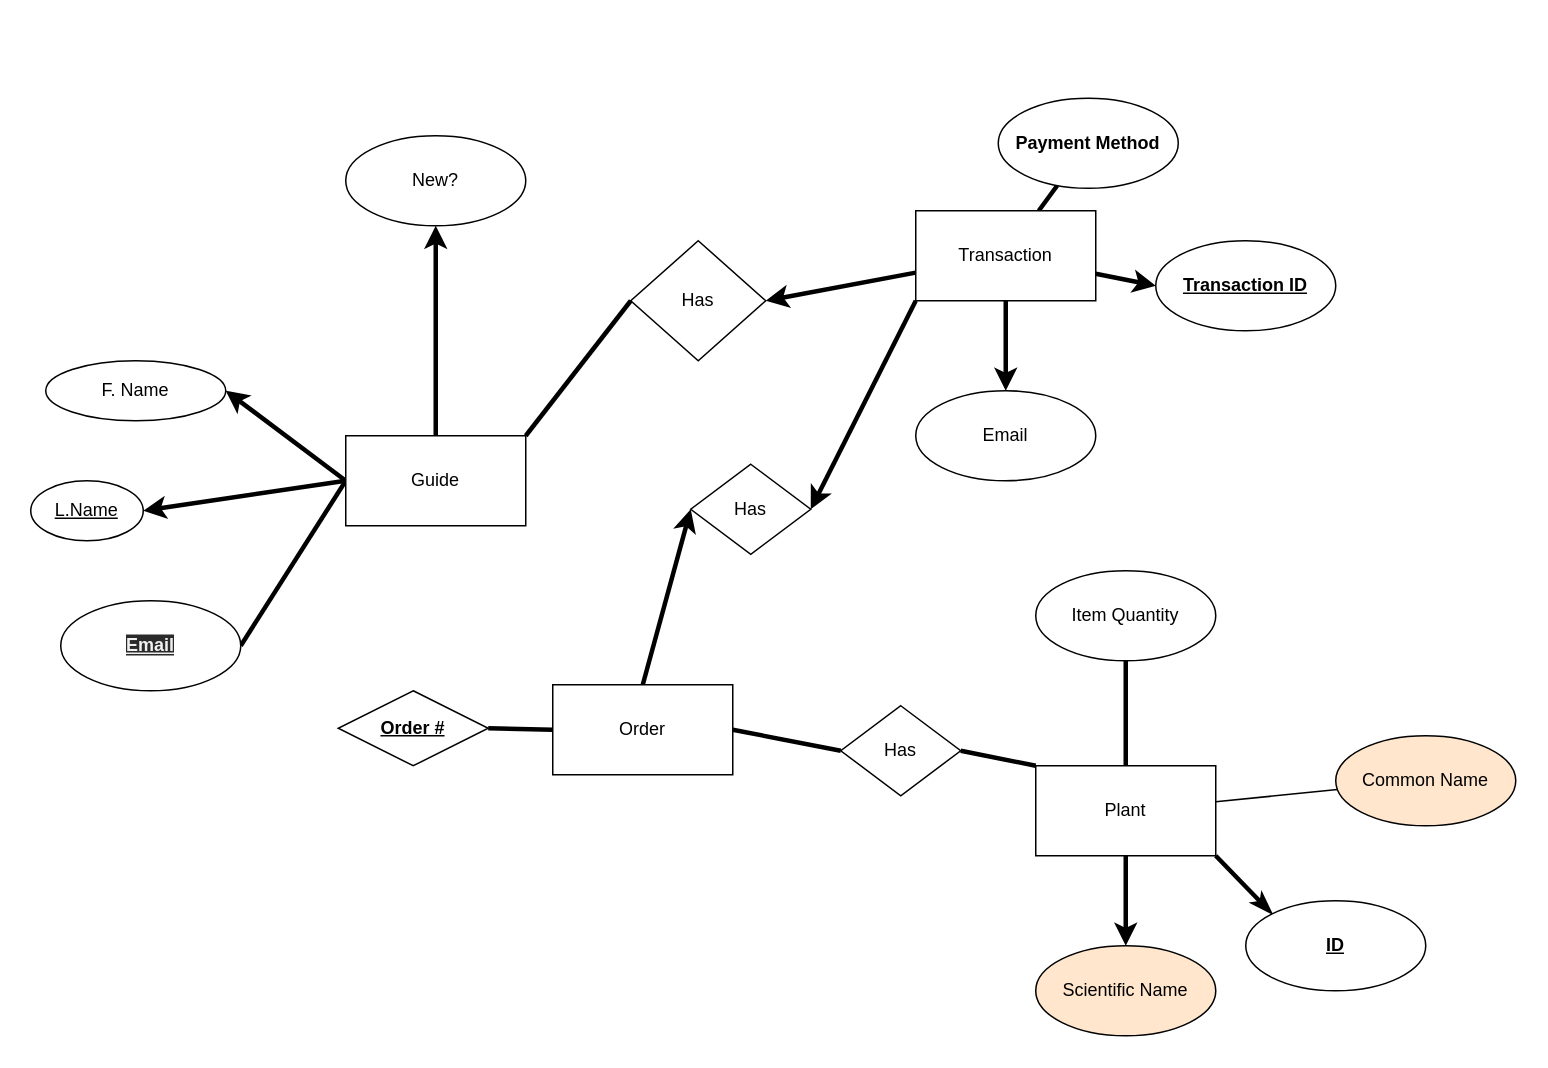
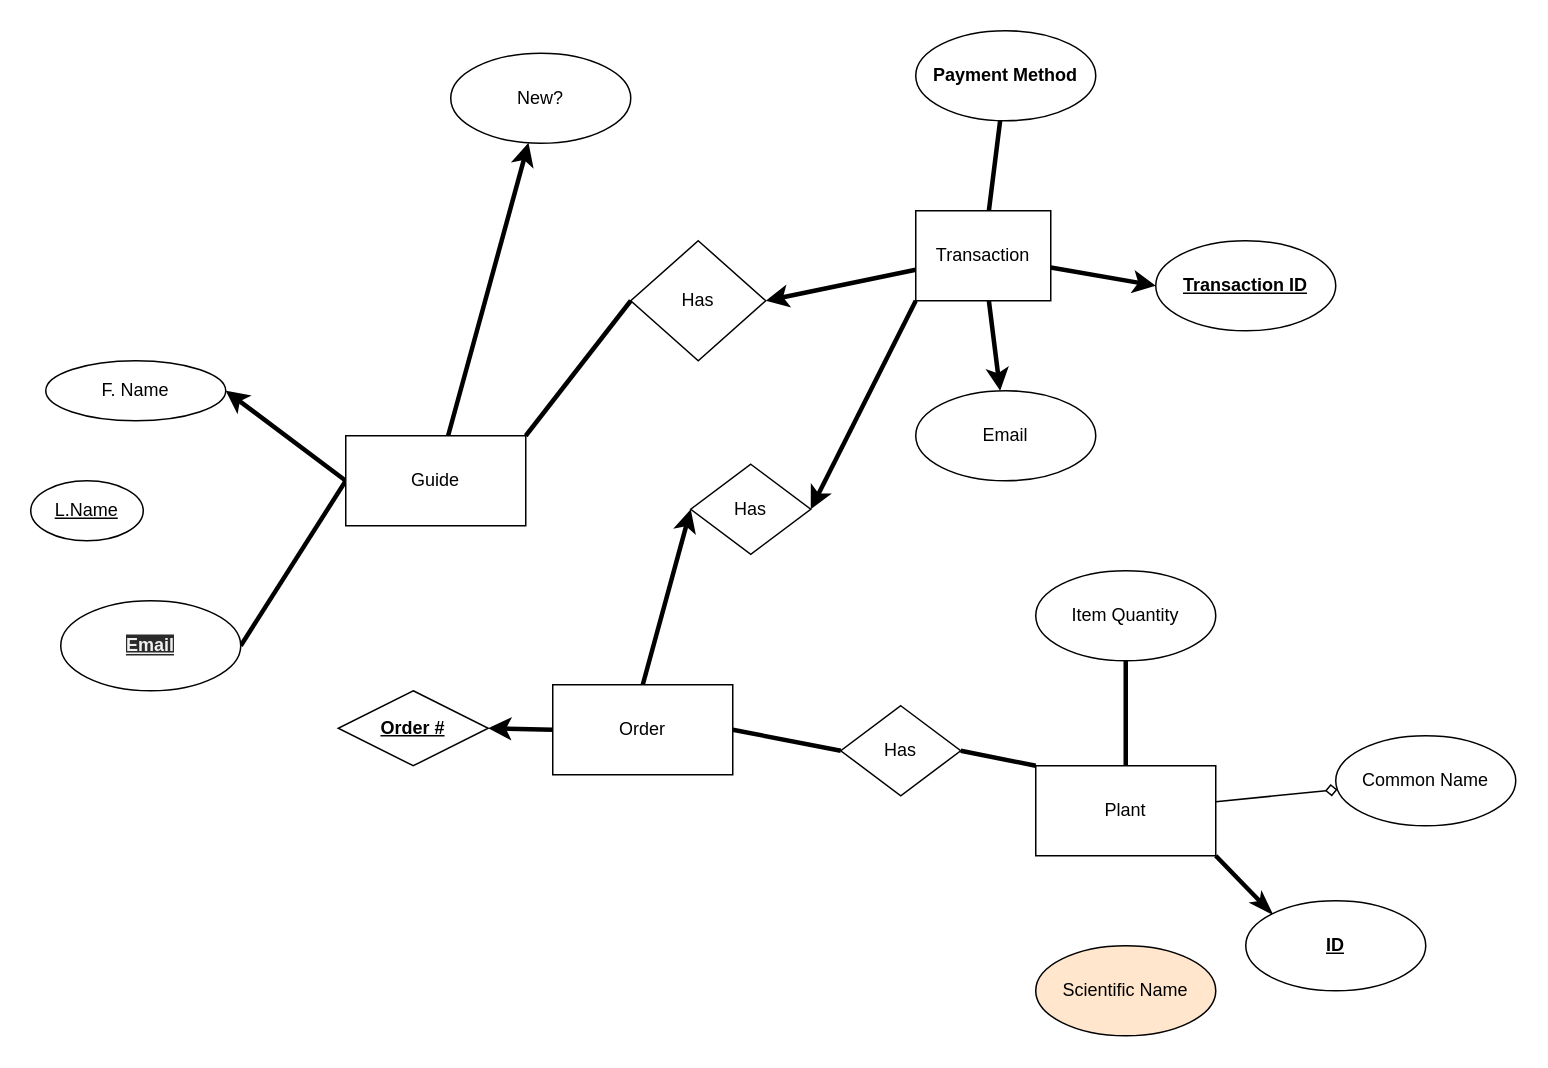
- <mxCell id="24" value="Payment Method" style="ellipse;whiteSpace=wrap;html=1;rounded=0;fontStyle=1" parent="1" vertex="1"><mxGeometry x="665" y="65" width="120" height="60" as="geometry" /></mxCell>
+ <mxCell id="24" value="Payment Method" style="ellipse;whiteSpace=wrap;html=1;rounded=0;fontStyle=1" parent="1" vertex="1"><mxGeometry x="610" y="20" width="120" height="60" as="geometry" /></mxCell>
- <mxCell id="22" value="New?" style="ellipse;whiteSpace=wrap;html=1;rounded=0;" parent="1" vertex="1"><mxGeometry x="230" width="120" height="60" as="geometry" y="90" /></mxCell>
+ <mxCell id="22" value="New?" style="ellipse;whiteSpace=wrap;html=1;rounded=0;" parent="1" vertex="1"><mxGeometry x="300" y="35" width="120" height="60" as="geometry" /></mxCell>
- <mxCell id="19" value="Transaction" style="rounded=0;whiteSpace=wrap;html=1;" parent="1" vertex="1"><mxGeometry x="610" y="140" width="120" height="60" as="geometry" /></mxCell>
+ <mxCell id="19" value="Transaction" style="rounded=0;whiteSpace=wrap;html=1;" parent="1" vertex="1"><mxGeometry x="610" y="140" width="90" height="60" as="geometry" /></mxCell>
- <mxCell id="5" style="edgeStyle=none;html=1;exitX=0;exitY=0.5;exitDx=0;exitDy=0;entryX=1;entryY=0.5;entryDx=0;entryDy=0;strokeWidth=3;" edge="1" parent="1" source="7" target="28"><mxGeometry relative="1" as="geometry" /></mxCell>
- <mxCell id="30" style="edgeStyle=none;html=1;exitX=0;exitY=0.5;exitDx=0;exitDy=0;entryX=1;entryY=0.5;entryDx=0;entryDy=0;endArrow=none;endFill=1;strokeWidth=3;" edge="1" parent="1" source="33" target="34"><mxGeometry relative="1" as="geometry" /></mxCell>
+ <mxCell id="30" style="edgeStyle=none;html=1;exitX=0;exitY=0.5;exitDx=0;exitDy=0;entryX=1;entryY=0.5;entryDx=0;entryDy=0;endArrow=classic;endFill=1;strokeWidth=3;" edge="1" parent="1" source="33" target="34"><mxGeometry relative="1" as="geometry" /></mxCell>
- <mxCell id="20" value="Common Name" style="ellipse;whiteSpace=wrap;html=1;rounded=0;fillColor=#ffe6cc;" parent="1" vertex="1"><mxGeometry x="890" y="490" width="120" height="60" as="geometry" /></mxCell>
+ <mxCell id="20" value="Common Name" style="ellipse;whiteSpace=wrap;html=1;rounded=0;" parent="1" vertex="1"><mxGeometry x="890" y="490" width="120" height="60" as="geometry" /></mxCell>
- <mxCell id="8" value="" style="edgeStyle=none;html=1;endArrow=none;endFill=0;" parent="1" source="13" target="20" edge="1"><mxGeometry relative="1" as="geometry" /></mxCell>
+ <mxCell id="8" value="" style="edgeStyle=none;html=1;endArrow=diamond;endFill=0;" parent="1" source="13" target="20" edge="1"><mxGeometry relative="1" as="geometry" /></mxCell>
- <mxCell id="9" value="" style="edgeStyle=none;html=1;strokeWidth=3;" parent="1" source="13" target="21" edge="1"><mxGeometry relative="1" as="geometry" /></mxCell>
